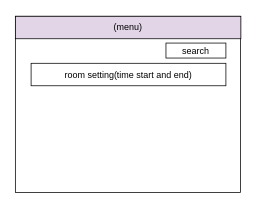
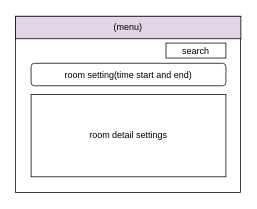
- <mxCell id="3" value="room setting(time start and end)" style="rounded=0;whiteSpace=wrap;html=1;" parent="1" vertex="1"><mxGeometry x="41" y="83.5" width="260" height="30" as="geometry" /></mxCell>
+ <mxCell id="3" value="room setting(time start and end)" style="whiteSpace=wrap;html=1;rounded=1;" parent="1" vertex="1"><mxGeometry x="41" y="83.5" width="260" height="30" as="geometry" /></mxCell>
+ <mxCell id="4" value="room detail settings&lt;br&gt;" style="rounded=0;whiteSpace=wrap;html=1;" parent="1" vertex="1"><mxGeometry x="41" y="125" width="260" height="110" as="geometry" /></mxCell>
